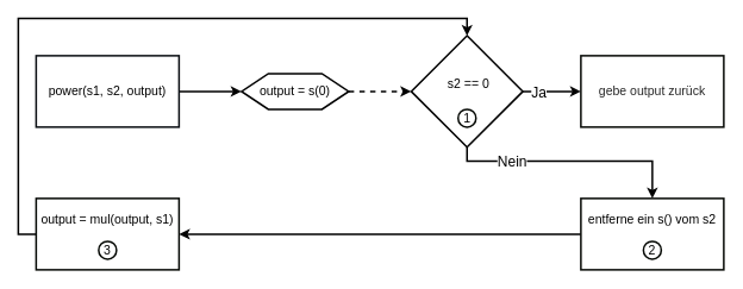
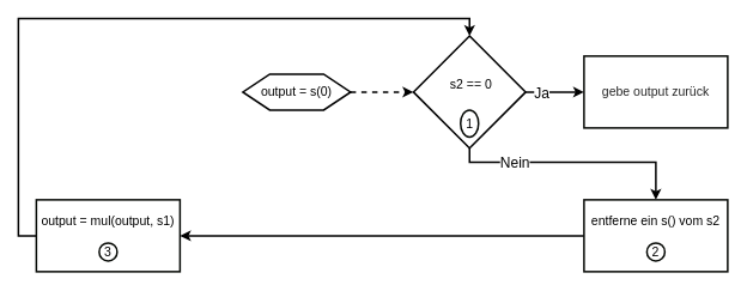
- <mxCell id="3" value="&lt;font style=&quot;font-size: 14px&quot;&gt;power(s1, s2, output)&lt;/font&gt;" style="rounded=0;whiteSpace=wrap;html=1;strokeWidth=2;fillColor=none;strokeColor=#0B0F14;" parent="1" vertex="1"><mxGeometry x="40" y="62" width="160" height="80" as="geometry" /></mxCell>
- <mxCell id="2" style="edgeStyle=orthogonalEdgeStyle;rounded=0;orthogonalLoop=1;jettySize=auto;html=1;entryX=0;entryY=0.5;entryDx=0;entryDy=0;strokeWidth=2;" parent="1" source="3" target="12" edge="1"><mxGeometry relative="1" as="geometry" /></mxCell>
- <mxCell id="13" value="&lt;font style=&quot;font-size: 14px&quot;&gt;1&lt;/font&gt;" style="ellipse;whiteSpace=wrap;html=1;strokeColor=#070A06;strokeWidth=2;gradientColor=#ffffff;fillColor=none;" parent="1" vertex="1"><mxGeometry x="512.5" y="122" width="20" height="20" as="geometry" /></mxCell>
+ <mxCell id="13" value="&lt;font style=&quot;font-size: 14px&quot;&gt;1&lt;/font&gt;" style="ellipse;whiteSpace=wrap;html=1;strokeColor=#070A06;strokeWidth=2;gradientColor=#ffffff;fillColor=none;" parent="1" vertex="1"><mxGeometry x="512.5" y="122" width="20" height="30" as="geometry" /></mxCell>
